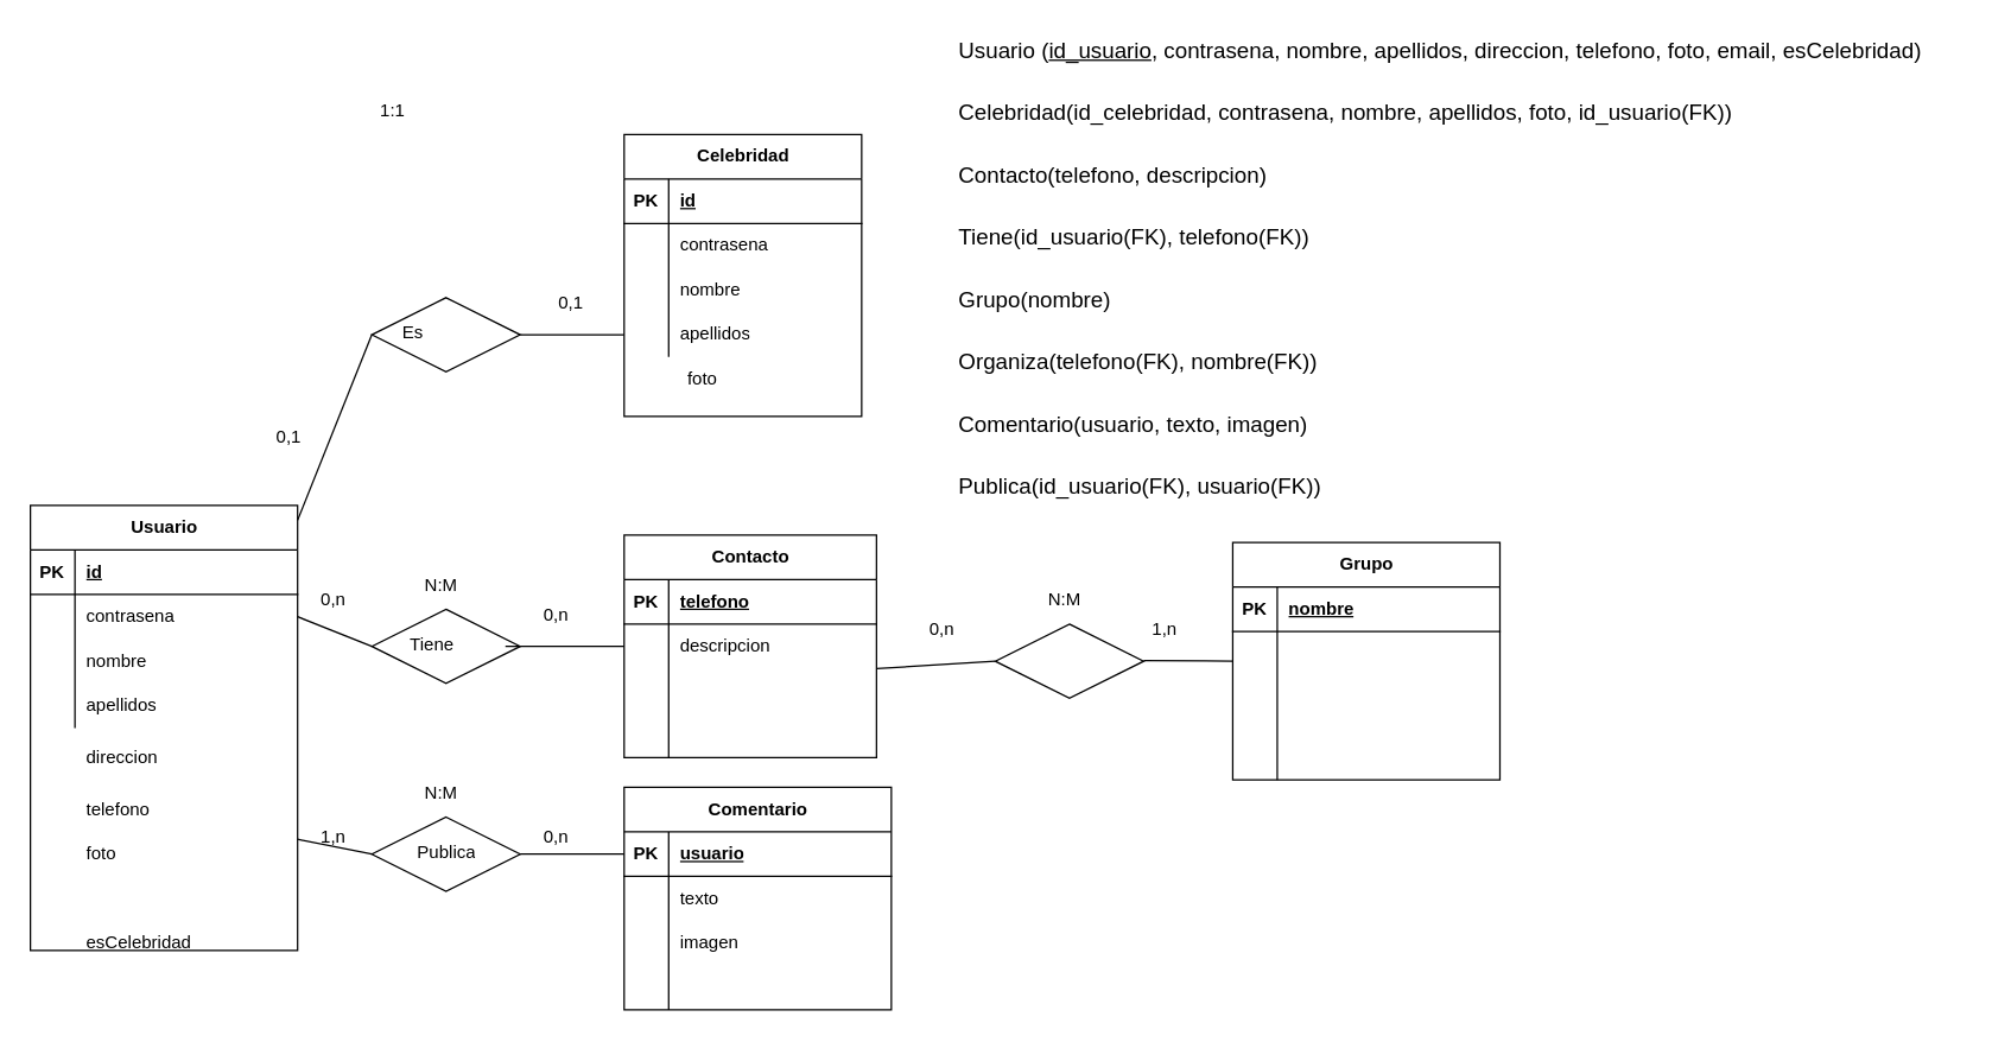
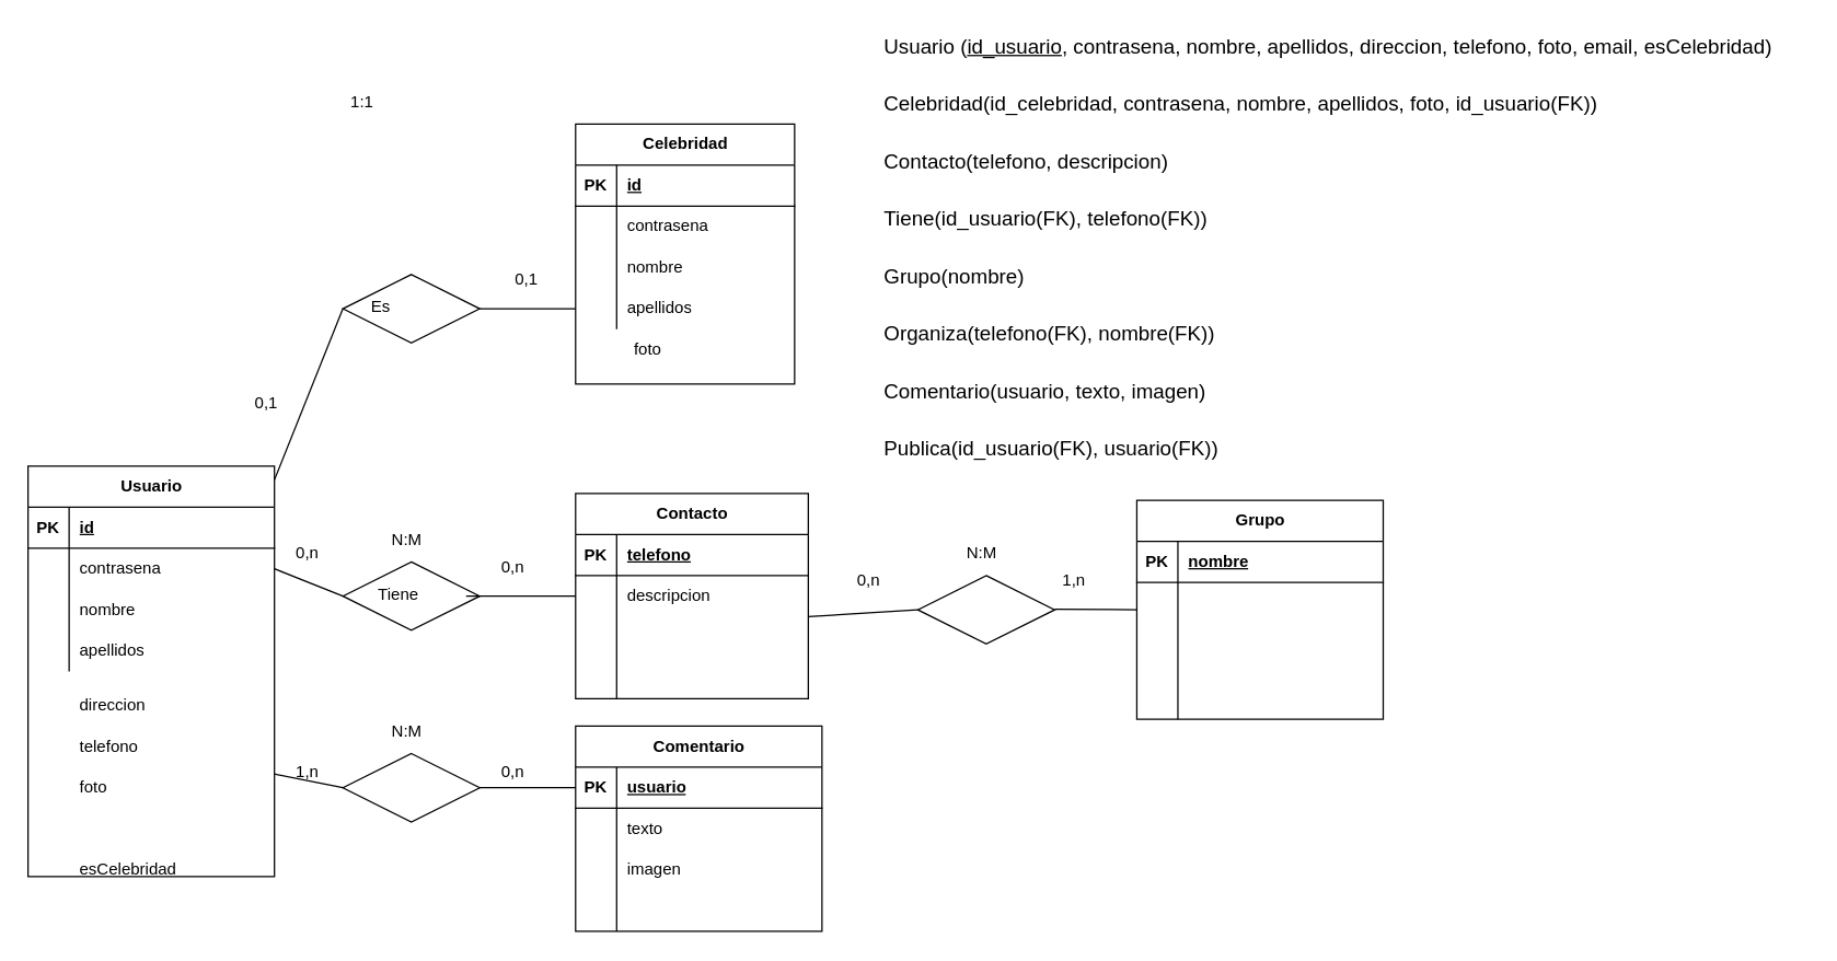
- <mxCell id="15" value="direccion" style="shape=partialRectangle;connectable=0;fillColor=none;top=0;left=0;bottom=0;right=0;align=left;spacingLeft=6;overflow=hidden;whiteSpace=wrap;html=1;" parent="1" vertex="1"><mxGeometry x="50" y="500" width="115" height="20" as="geometry"><mxRectangle width="150" height="30" as="alternateBounds" /></mxGeometry></mxCell>
+ <mxCell id="15" value="direccion" style="shape=partialRectangle;connectable=0;fillColor=none;top=0;left=0;bottom=0;right=0;align=left;spacingLeft=6;overflow=hidden;whiteSpace=wrap;html=1;" parent="1" vertex="1"><mxGeometry x="50" y="500" width="150" height="30" as="geometry"><mxRectangle width="150" height="30" as="alternateBounds" /></mxGeometry></mxCell>
- <mxCell id="87" value="Publica" style="text;strokeColor=none;fillColor=none;spacingLeft=4;spacingRight=4;overflow=hidden;rotatable=0;points=[[0,0.5],[1,0.5]];portConstraint=eastwest;fontSize=12;whiteSpace=wrap;html=1;" parent="1" vertex="1"><mxGeometry x="275" y="560" width="70" height="30" as="geometry" /></mxCell>
